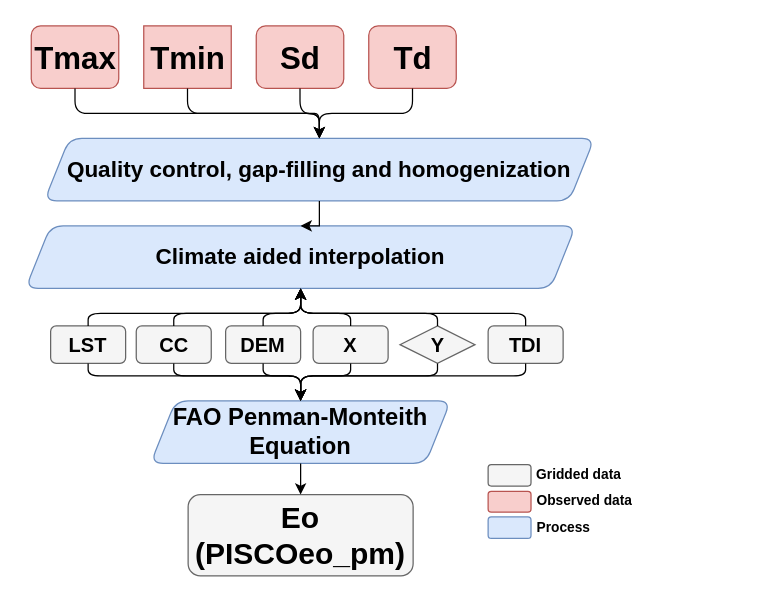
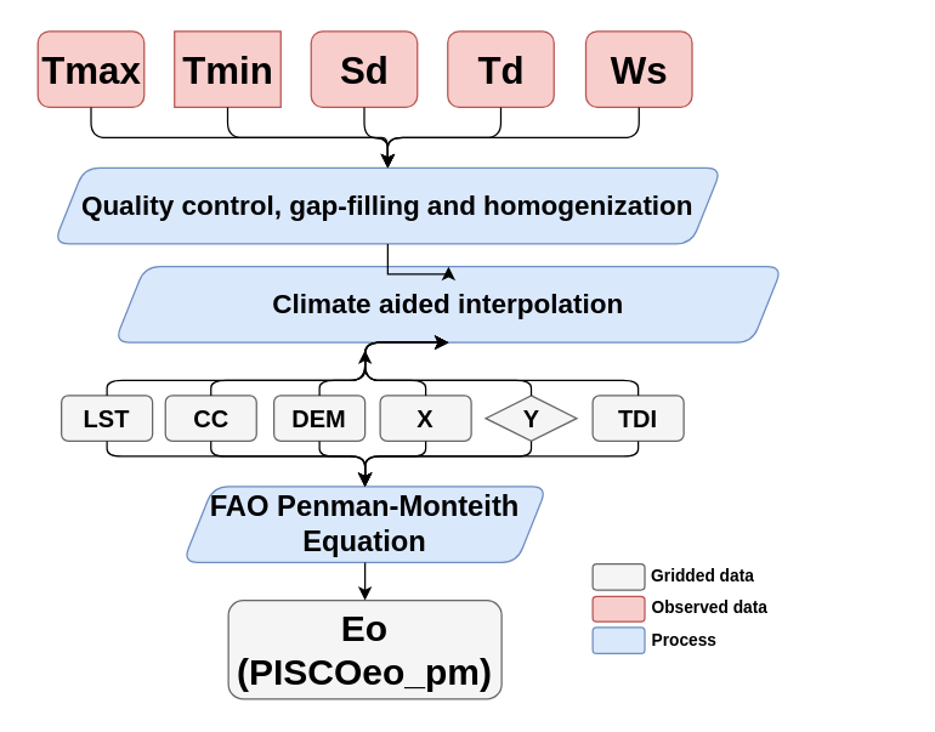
+ <mxCell id="8" value="&lt;font style=&quot;font-size: 25px&quot;&gt;Ws&lt;/font&gt;" style="rounded=1;whiteSpace=wrap;html=1;fontSize=17;fontStyle=1;fillColor=#f8cecc;strokeColor=#b85450;" parent="3" vertex="1"><mxGeometry x="365.5" width="70" height="50" as="geometry" /></mxCell>
+ <mxCell id="14" style="edgeStyle=orthogonalEdgeStyle;rounded=1;orthogonalLoop=1;jettySize=auto;html=1;entryX=0.5;entryY=0;entryDx=0;entryDy=0;strokeWidth=1;" parent="3" source="8" target="9" edge="1"><mxGeometry relative="1" as="geometry" /></mxCell>
- <mxCell id="15" value="Climate aided interpolation" style="shape=parallelogram;perimeter=parallelogramPerimeter;whiteSpace=wrap;html=1;fixedSize=1;fontSize=18;fontStyle=1;fillColor=#dae8fc;strokeColor=#6c8ebf;rounded=1;" parent="3" vertex="1"><mxGeometry y="160" width="440" height="50" as="geometry" /></mxCell>
+ <mxCell id="15" value="Climate aided interpolation" style="shape=parallelogram;perimeter=parallelogramPerimeter;whiteSpace=wrap;html=1;fixedSize=1;fontSize=18;fontStyle=1;fillColor=#dae8fc;strokeColor=#6c8ebf;rounded=1;" parent="3" vertex="1"><mxGeometry x="55" y="155" width="440" height="50" as="geometry" /></mxCell>
